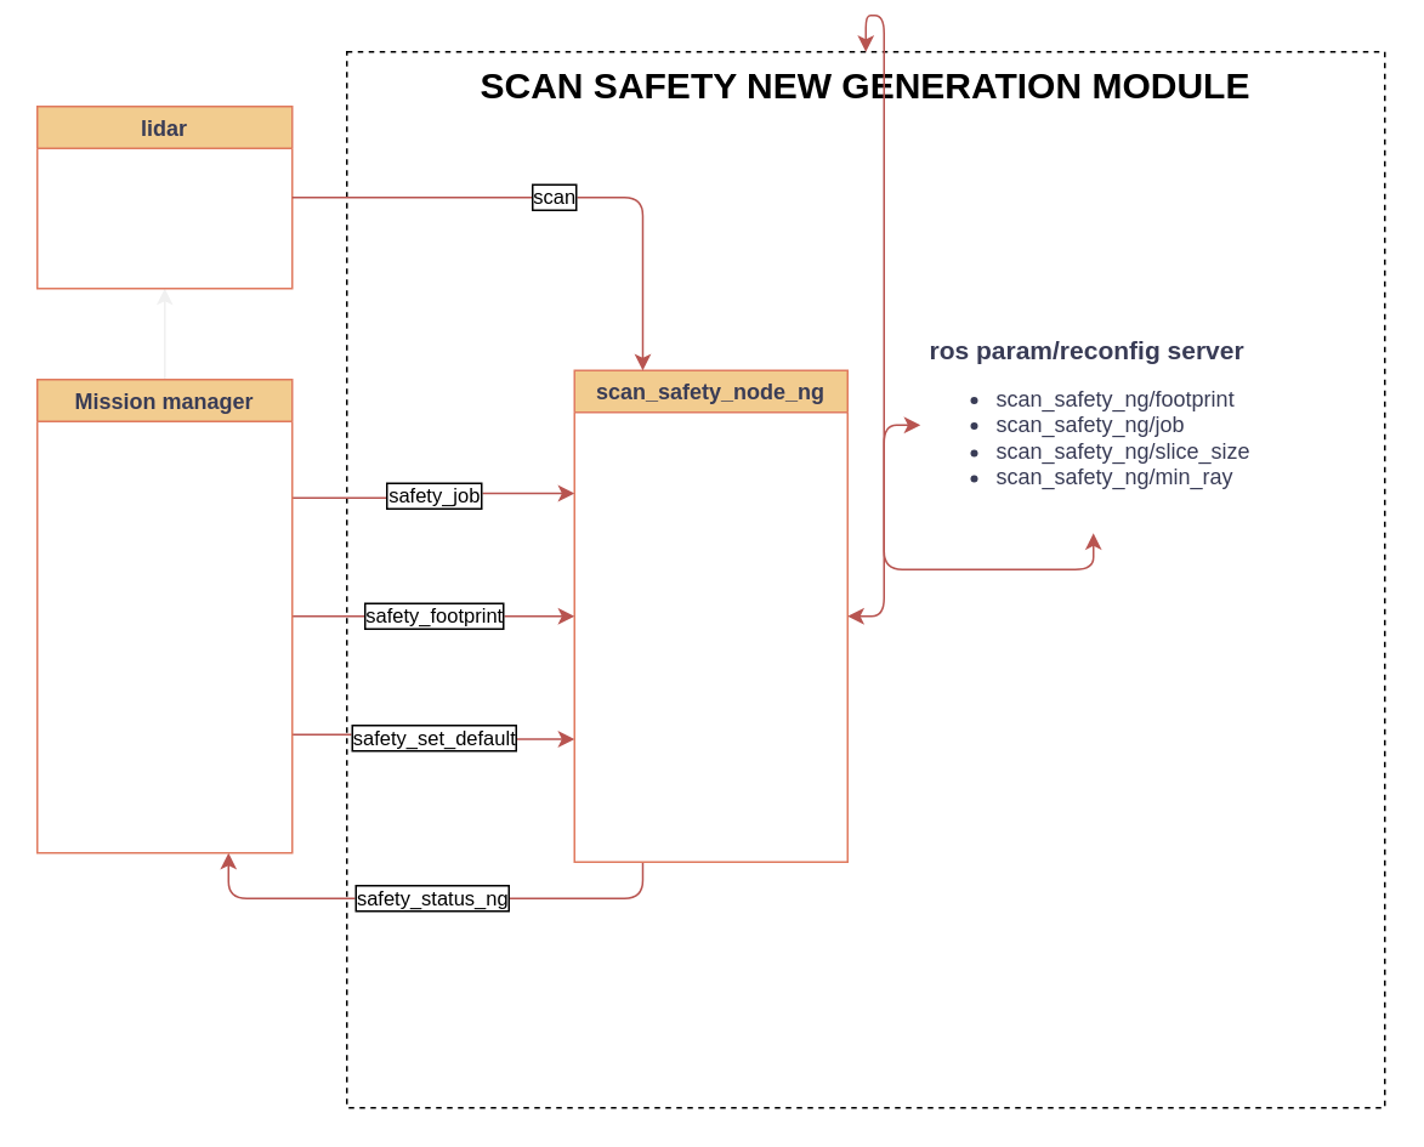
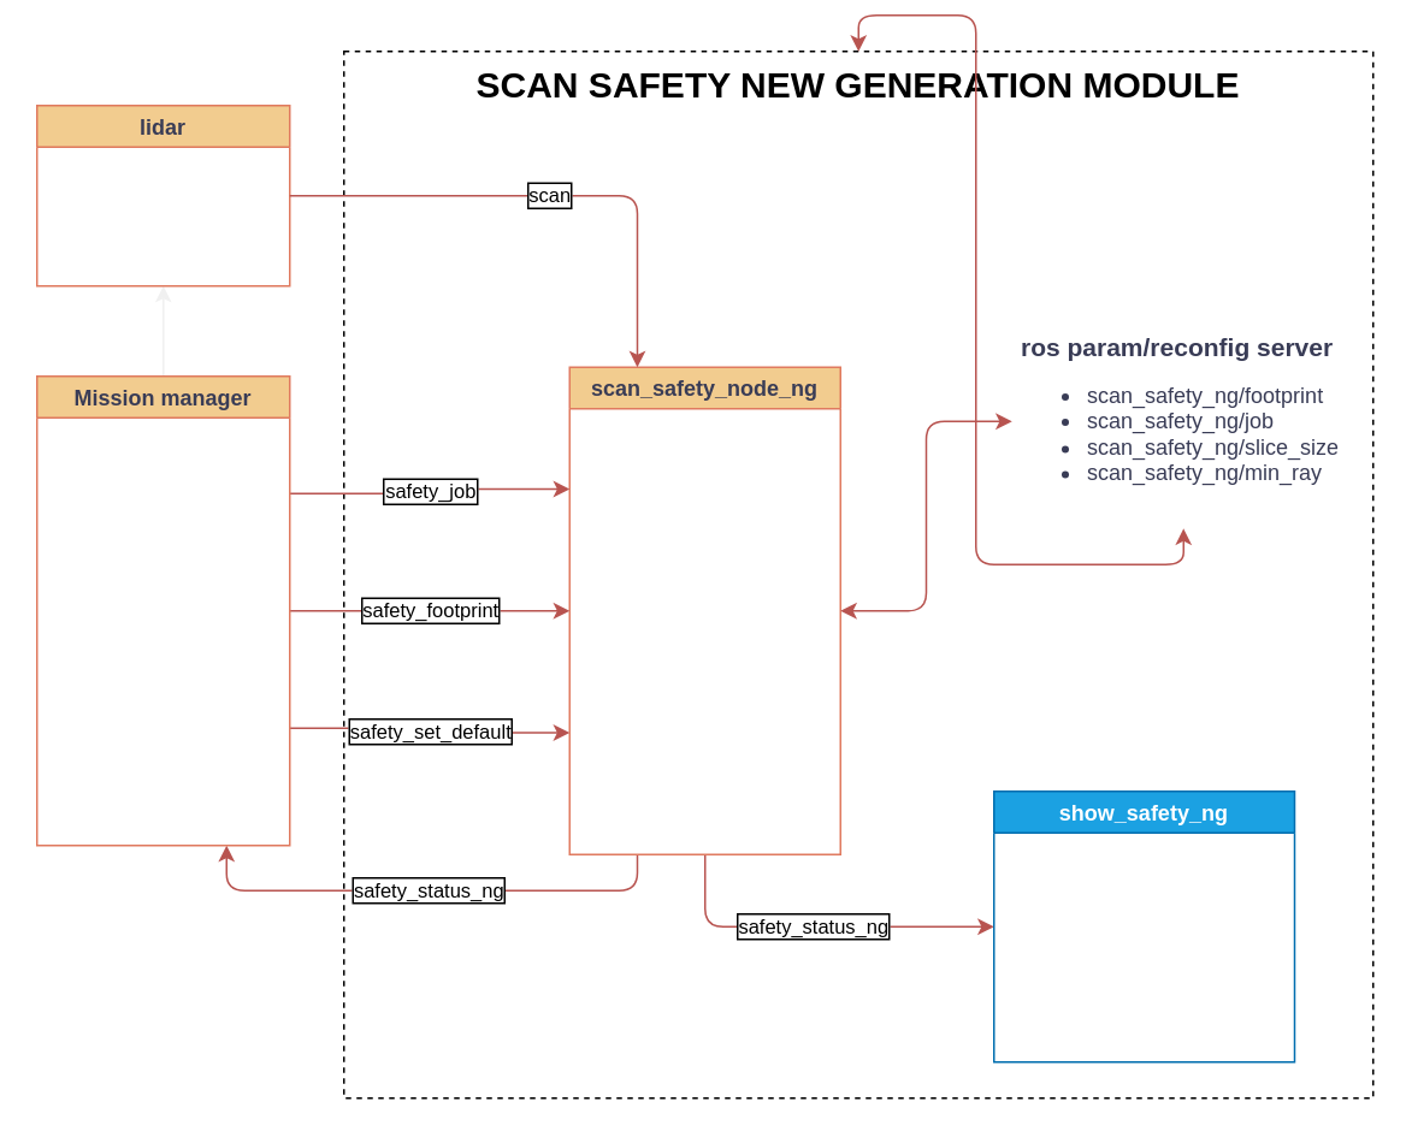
- <mxCell id="13" value="&lt;div style=&quot;text-align: center&quot;&gt;&lt;span style=&quot;line-height: 100%&quot;&gt;&lt;font style=&quot;font-size: 14px&quot;&gt;&lt;b&gt;ros param/reconfig server&lt;/b&gt;&lt;/font&gt;&lt;/span&gt;&lt;/div&gt;&lt;ul&gt;&lt;li&gt;scan_safety_ng/footprint&lt;/li&gt;&lt;li&gt;scan_safety_ng/job&lt;/li&gt;&lt;li&gt;scan_safety_ng/slice_size&lt;/li&gt;&lt;li&gt;scan_safety_ng/min_ray&lt;/li&gt;&lt;/ul&gt;" style="text;strokeColor=none;fillColor=none;html=1;whiteSpace=wrap;verticalAlign=middle;overflow=hidden;rounded=0;sketch=0;fontColor=#393C56;startSize=23;" vertex="1" parent="1"><mxGeometry x="505" y="165.62" width="190" height="118.75" as="geometry" /></mxCell>
+ <mxCell id="13" value="&lt;div style=&quot;text-align: center&quot;&gt;&lt;span style=&quot;line-height: 100%&quot;&gt;&lt;font style=&quot;font-size: 14px&quot;&gt;&lt;b&gt;ros param/reconfig server&lt;/b&gt;&lt;/font&gt;&lt;/span&gt;&lt;/div&gt;&lt;ul&gt;&lt;li&gt;scan_safety_ng/footprint&lt;/li&gt;&lt;li&gt;scan_safety_ng/job&lt;/li&gt;&lt;li&gt;scan_safety_ng/slice_size&lt;/li&gt;&lt;li&gt;scan_safety_ng/min_ray&lt;/li&gt;&lt;/ul&gt;" style="text;strokeColor=none;fillColor=none;html=1;whiteSpace=wrap;verticalAlign=middle;overflow=hidden;rounded=0;sketch=0;fontColor=#393C56;startSize=23;" vertex="1" parent="1"><mxGeometry x="560" y="165.62" width="190" height="118.75" as="geometry" /></mxCell>
+ <mxCell id="4" value="safety_status_ng" style="edgeStyle=orthogonalEdgeStyle;curved=0;sketch=0;orthogonalLoop=1;jettySize=auto;html=1;exitX=0.5;exitY=1;exitDx=0;exitDy=0;entryX=0;entryY=0.5;entryDx=0;entryDy=0;labelBackgroundColor=#ffffff;fontColor=#000000;fillColor=#f8cecc;strokeColor=#b85450;labelBorderColor=#000000;" edge="1" parent="1" source="5" target="14"><mxGeometry relative="1" as="geometry" /></mxCell>
+ <mxCell id="14" value="show_safety_ng" style="swimlane;rounded=0;sketch=0;fontColor=#ffffff;strokeColor=#006EAF;fillColor=#1ba1e2;startSize=23;" vertex="1" parent="1"><mxGeometry x="550" y="430" width="166.5" height="150" as="geometry" /></mxCell>
